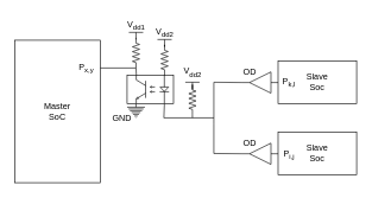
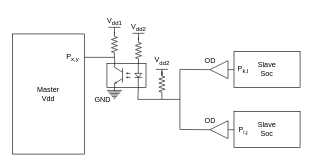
- <mxCell id="7" value="Master&lt;div&gt;SoC&lt;/div&gt;" style="rounded=0;whiteSpace=wrap;html=1;" parent="1" vertex="1"><mxGeometry x="20" y="56" width="120" height="200" as="geometry" /></mxCell>
+ <mxCell id="7" value="Master&lt;div&gt;Vdd&lt;/div&gt;" style="rounded=0;whiteSpace=wrap;html=1;" parent="1" vertex="1"><mxGeometry x="20" y="56" width="120" height="200" as="geometry" /></mxCell>
